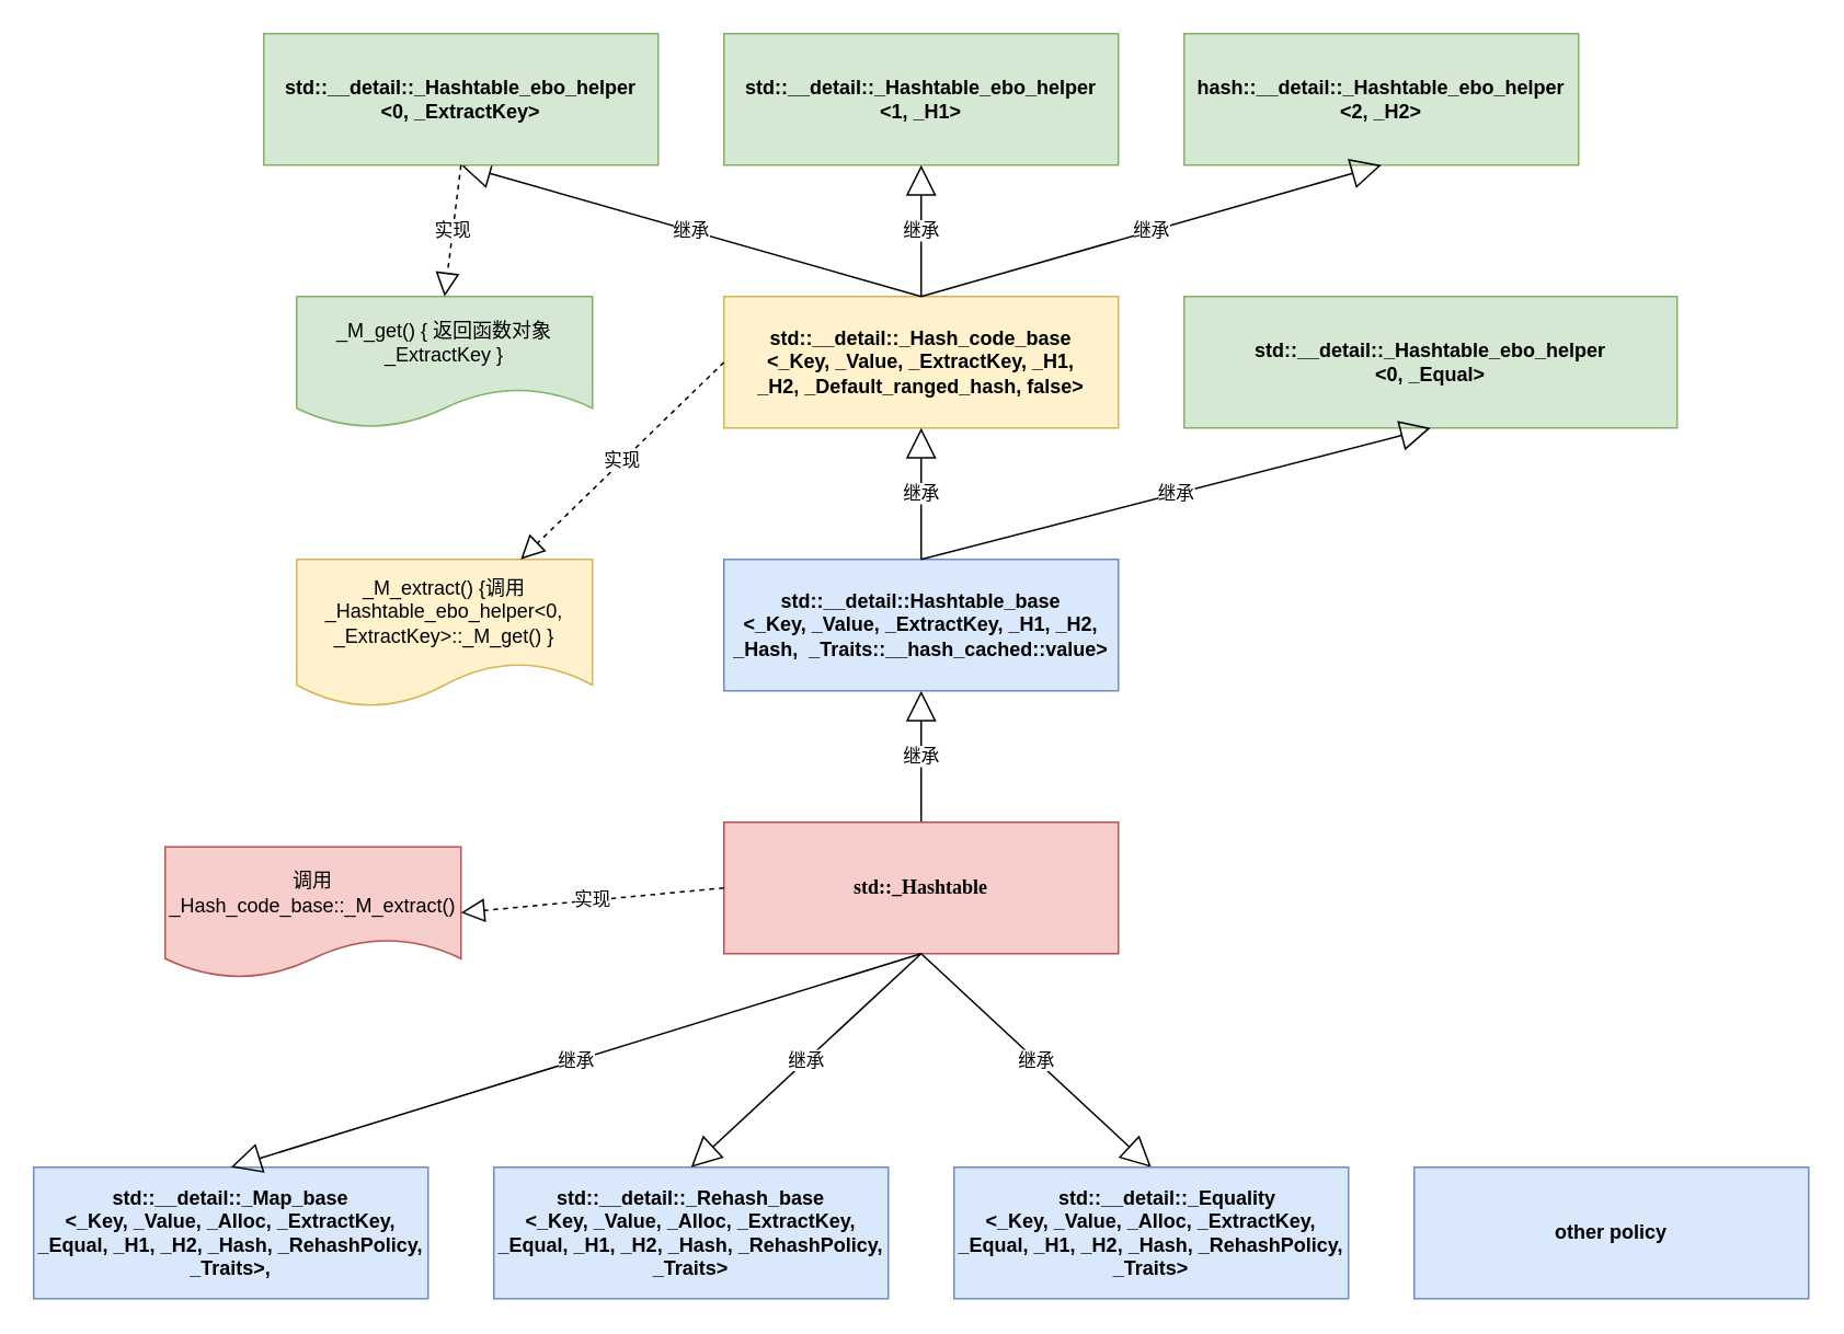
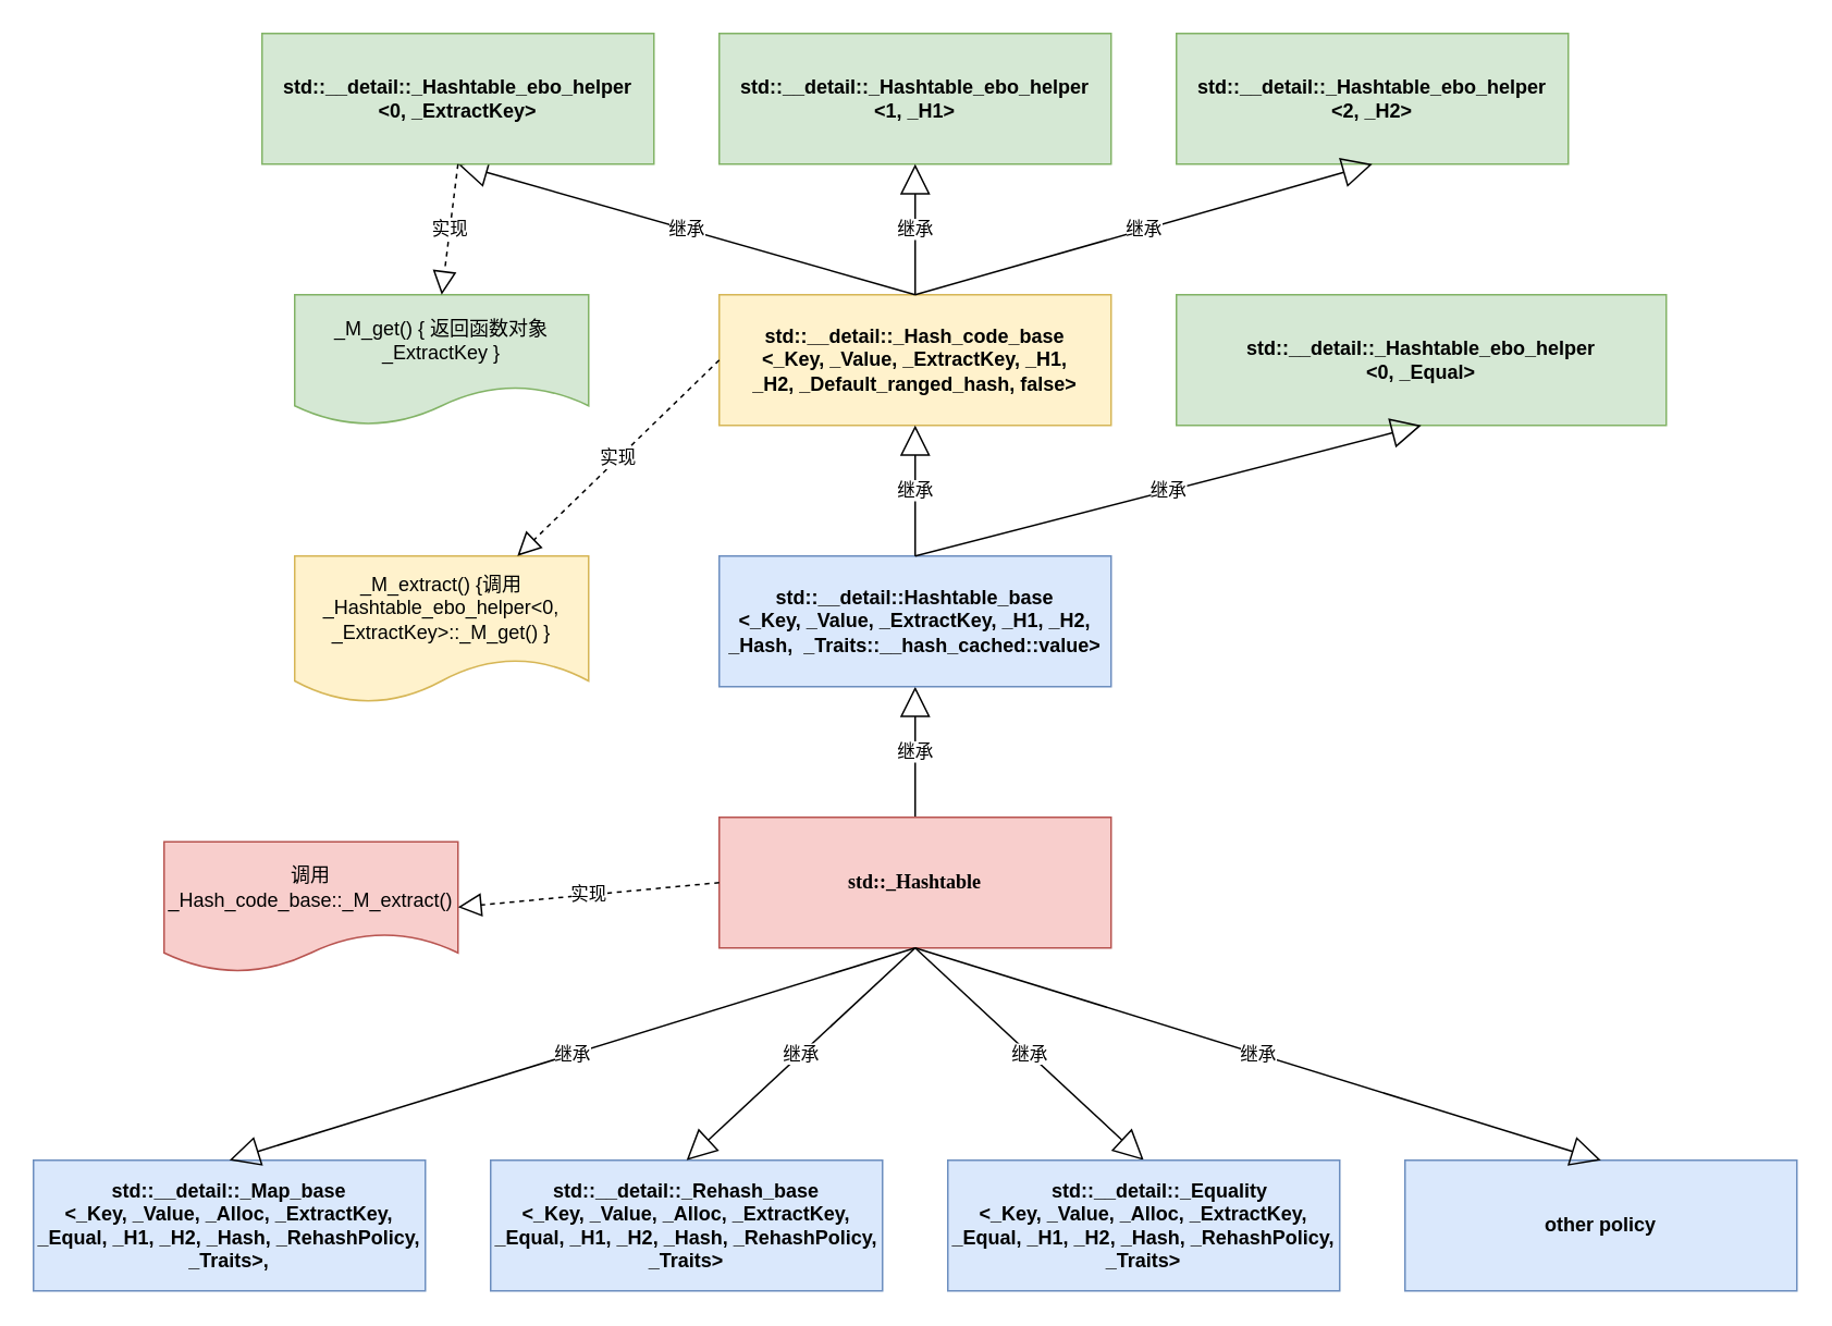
- <mxCell id="10" value="&lt;span style=&quot;font-weight: 700;&quot;&gt;hash::__detail::_Hashtable_ebo_helper&lt;/span&gt;&lt;div style=&quot;font-family: &amp;quot;Dank Mono&amp;quot;; font-weight: 700;&quot;&gt;&lt;span style=&quot;font-family: Helvetica;&quot;&gt;&amp;lt;2, _H2&amp;gt;&lt;/span&gt;&lt;/div&gt;" style="html=1;whiteSpace=wrap;fillColor=#d5e8d4;strokeColor=#82b366;" vertex="1" parent="1"><mxGeometry x="720" y="20" width="240" height="80" as="geometry" /></mxCell>
+ <mxCell id="10" value="&lt;span style=&quot;font-weight: 700;&quot;&gt;std::__detail::_Hashtable_ebo_helper&lt;/span&gt;&lt;div style=&quot;font-family: &amp;quot;Dank Mono&amp;quot;; font-weight: 700;&quot;&gt;&lt;span style=&quot;font-family: Helvetica;&quot;&gt;&amp;lt;2, _H2&amp;gt;&lt;/span&gt;&lt;/div&gt;" style="html=1;whiteSpace=wrap;fillColor=#d5e8d4;strokeColor=#82b366;" vertex="1" parent="1"><mxGeometry x="720" y="20" width="240" height="80" as="geometry" /></mxCell>
+ <mxCell id="24" value="继承" style="endArrow=block;endSize=16;endFill=0;html=1;rounded=0;exitX=0.5;exitY=1;exitDx=0;exitDy=0;entryX=0.5;entryY=0;entryDx=0;entryDy=0;" edge="1" parent="1" source="3" target="19"><mxGeometry width="160" relative="1" as="geometry"><mxPoint x="683" y="549" as="sourcePoint" /><mxPoint x="800" y="860" as="targetPoint" /></mxGeometry></mxCell>
